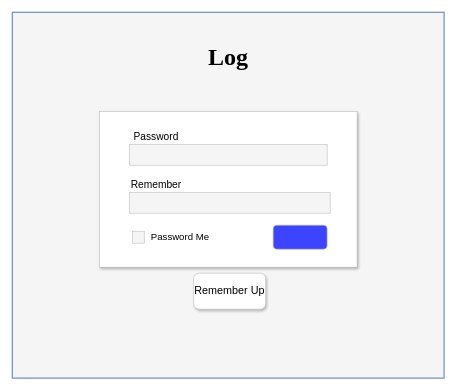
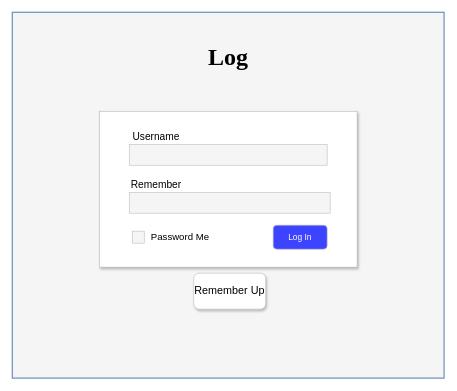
- <mxCell id="9" value="&lt;font style=&quot;font-size: 17px&quot;&gt;Password&lt;/font&gt;" style="text;html=1;strokeColor=none;fillColor=none;align=center;verticalAlign=middle;whiteSpace=wrap;rounded=0;" parent="8" vertex="1"><mxGeometry width="90" height="25.714" as="geometry" /></mxCell>
+ <mxCell id="9" value="&lt;font style=&quot;font-size: 17px&quot;&gt;Username&lt;/font&gt;" style="text;html=1;strokeColor=none;fillColor=none;align=center;verticalAlign=middle;whiteSpace=wrap;rounded=0;" parent="8" vertex="1"><mxGeometry width="90" height="25.714" as="geometry" /></mxCell>
+ <mxCell id="7" value="&lt;font style=&quot;font-size: 14px&quot; color=&quot;#ffffff&quot;&gt;Log In&lt;/font&gt;" style="text;html=1;strokeColor=none;fillColor=none;align=center;verticalAlign=middle;whiteSpace=wrap;rounded=0;" parent="5" vertex="1"><mxGeometry x="15" y="10" width="60" height="20" as="geometry" /></mxCell>
